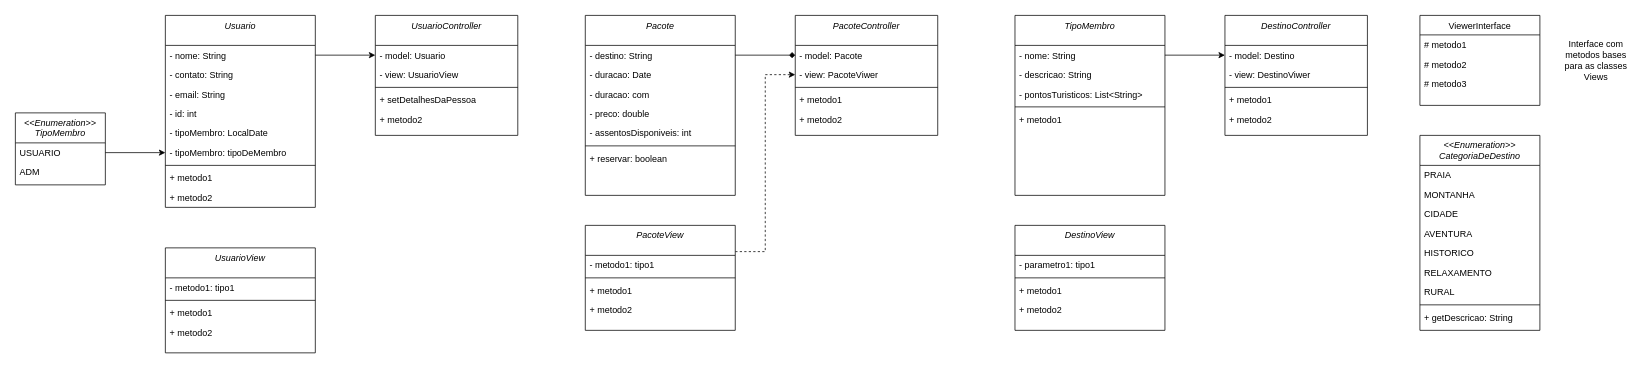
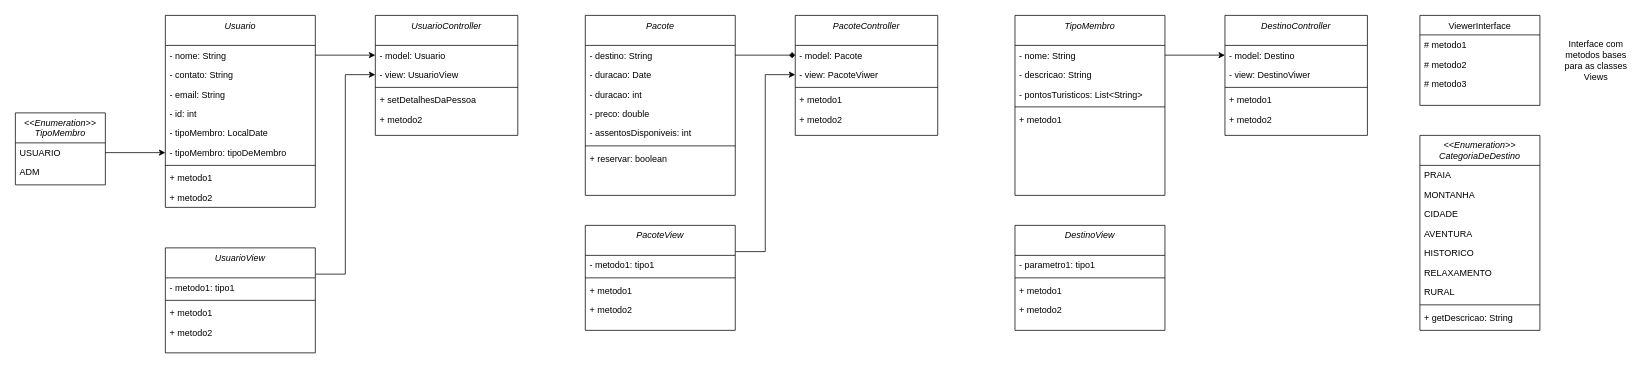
- <mxCell id="21" value="- duracao: com" style="text;align=left;verticalAlign=top;spacingLeft=4;spacingRight=4;overflow=hidden;rotatable=0;points=[[0,0.5],[1,0.5]];portConstraint=eastwest;rounded=0;shadow=0;html=0;" vertex="1" parent="18"><mxGeometry y="92" width="200" height="26" as="geometry" /></mxCell>
+ <mxCell id="21" value="- duracao: int" style="text;align=left;verticalAlign=top;spacingLeft=4;spacingRight=4;overflow=hidden;rotatable=0;points=[[0,0.5],[1,0.5]];portConstraint=eastwest;rounded=0;shadow=0;html=0;" vertex="1" parent="18"><mxGeometry y="92" width="200" height="26" as="geometry" /></mxCell>
+ <mxCell id="27" style="edgeStyle=orthogonalEdgeStyle;rounded=0;orthogonalLoop=1;jettySize=auto;html=1;exitX=1;exitY=0.25;exitDx=0;exitDy=0;entryX=0;entryY=0.5;entryDx=0;entryDy=0;" edge="1" parent="1" source="28" target="36"><mxGeometry relative="1" as="geometry" /></mxCell>
- <mxCell id="41" style="edgeStyle=orthogonalEdgeStyle;rounded=0;orthogonalLoop=1;jettySize=auto;html=1;exitX=1;exitY=0.25;exitDx=0;exitDy=0;entryX=0;entryY=0.5;entryDx=0;entryDy=0;dashed=1;" edge="1" parent="1" source="42" target="50"><mxGeometry relative="1" as="geometry" /></mxCell>
+ <mxCell id="41" style="edgeStyle=orthogonalEdgeStyle;rounded=0;orthogonalLoop=1;jettySize=auto;html=1;exitX=1;exitY=0.25;exitDx=0;exitDy=0;entryX=0;entryY=0.5;entryDx=0;entryDy=0;" edge="1" parent="1" source="42" target="50"><mxGeometry relative="1" as="geometry" /></mxCell>
